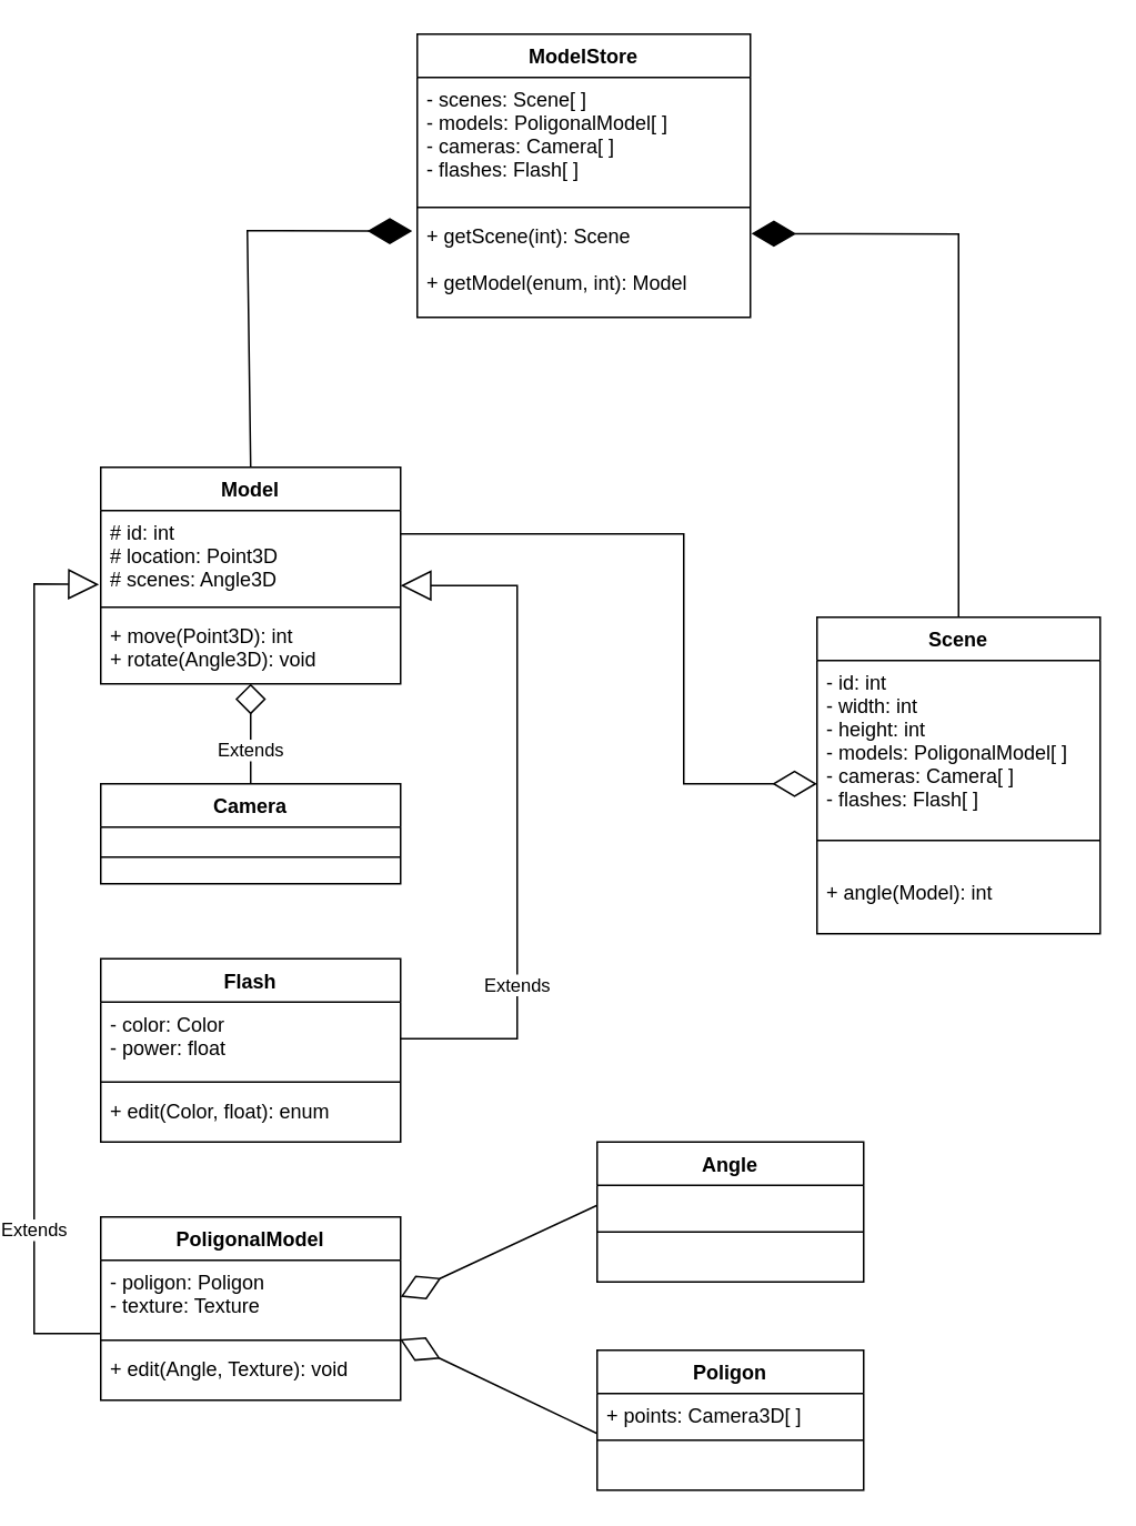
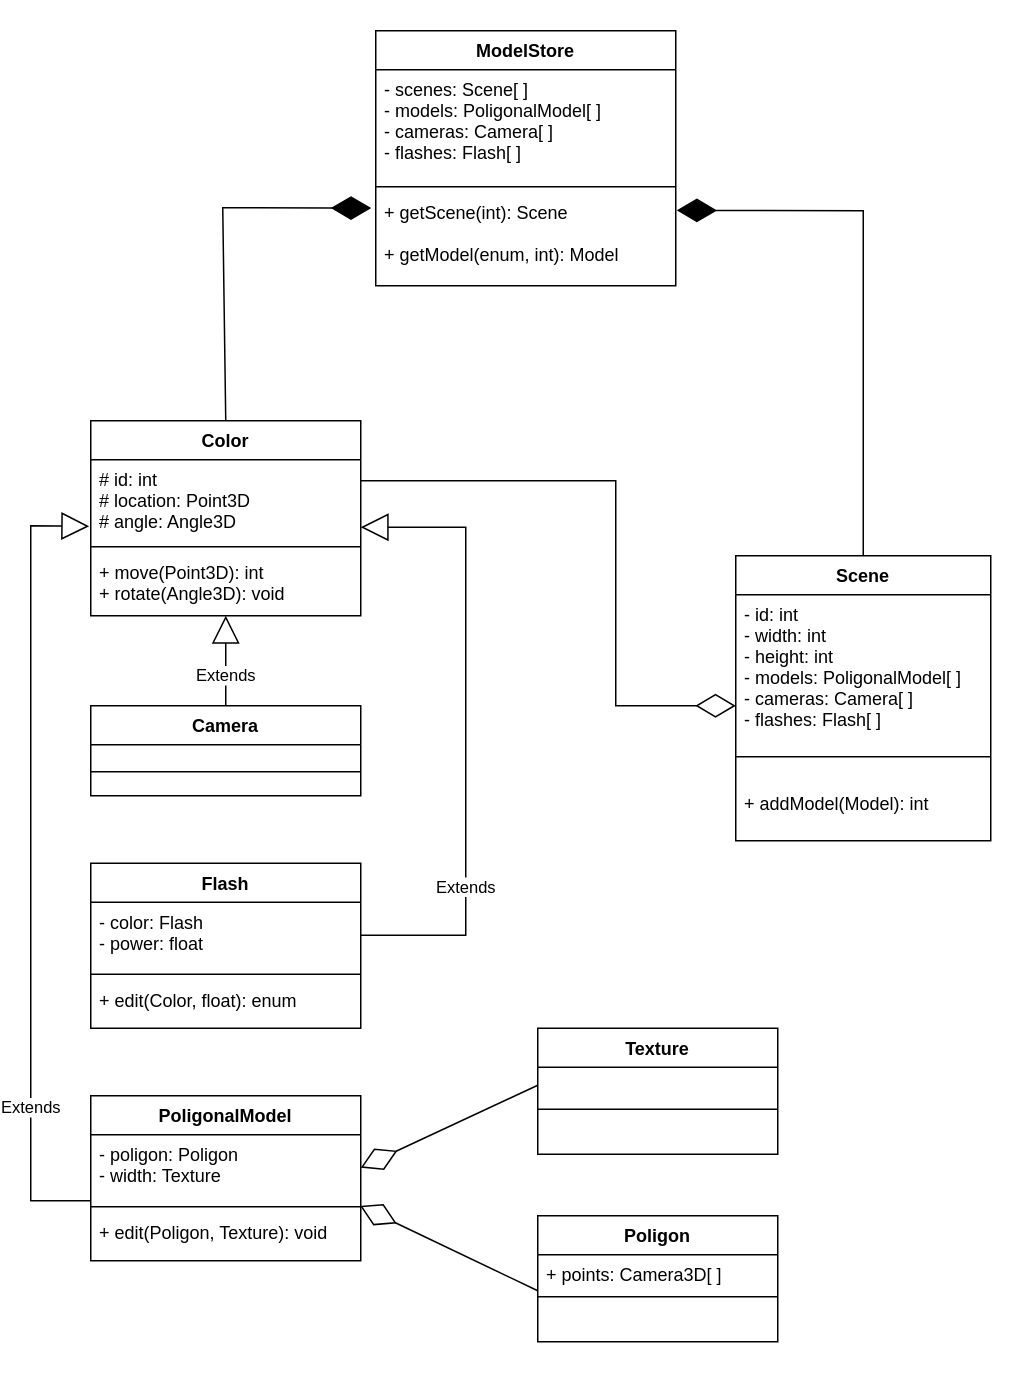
- <mxCell id="6" value="Model" style="swimlane;fontStyle=1;align=center;verticalAlign=top;childLayout=stackLayout;horizontal=1;startSize=26;horizontalStack=0;resizeParent=1;resizeParentMax=0;resizeLast=0;collapsible=1;marginBottom=0;" vertex="1" parent="1"><mxGeometry x="60" y="280" width="180" height="130" as="geometry" /></mxCell>
+ <mxCell id="6" value="Color" style="swimlane;fontStyle=1;align=center;verticalAlign=top;childLayout=stackLayout;horizontal=1;startSize=26;horizontalStack=0;resizeParent=1;resizeParentMax=0;resizeLast=0;collapsible=1;marginBottom=0;" vertex="1" parent="1"><mxGeometry x="60" y="280" width="180" height="130" as="geometry" /></mxCell>
- <mxCell id="7" value="# id: int&#10;# location: Point3D&#10;# scenes: Angle3D" style="text;strokeColor=none;fillColor=none;align=left;verticalAlign=top;spacingLeft=4;spacingRight=4;overflow=hidden;rotatable=0;points=[[0,0.5],[1,0.5]];portConstraint=eastwest;" vertex="1" parent="6"><mxGeometry y="26" width="180" height="54" as="geometry" /></mxCell>
+ <mxCell id="7" value="# id: int&#10;# location: Point3D&#10;# angle: Angle3D" style="text;strokeColor=none;fillColor=none;align=left;verticalAlign=top;spacingLeft=4;spacingRight=4;overflow=hidden;rotatable=0;points=[[0,0.5],[1,0.5]];portConstraint=eastwest;" vertex="1" parent="6"><mxGeometry y="26" width="180" height="54" as="geometry" /></mxCell>
- <mxCell id="22" value="Extends" style="endArrow=diamond;endSize=16;endFill=0;html=1;rounded=0;exitX=0.5;exitY=0;exitDx=0;exitDy=0;" edge="1" parent="1" source="10" target="9"><mxGeometry x="-0.333" width="160" relative="1" as="geometry"><mxPoint x="210" y="410" as="sourcePoint" /><mxPoint x="370" y="410" as="targetPoint" /><mxPoint as="offset" /></mxGeometry></mxCell>
+ <mxCell id="22" value="Extends" style="endArrow=block;endSize=16;endFill=0;html=1;rounded=0;exitX=0.5;exitY=0;exitDx=0;exitDy=0;" edge="1" parent="1" source="10" target="9"><mxGeometry x="-0.333" width="160" relative="1" as="geometry"><mxPoint x="210" y="410" as="sourcePoint" /><mxPoint x="370" y="410" as="targetPoint" /><mxPoint as="offset" /></mxGeometry></mxCell>
- <mxCell id="28" value="&#10;+ angle(Model): int" style="text;strokeColor=none;fillColor=none;align=left;verticalAlign=top;spacingLeft=4;spacingRight=4;overflow=hidden;rotatable=0;points=[[0,0.5],[1,0.5]];portConstraint=eastwest;" vertex="1" parent="25"><mxGeometry y="138" width="170" height="52" as="geometry" /></mxCell>
+ <mxCell id="28" value="&#10;+ addModel(Model): int" style="text;strokeColor=none;fillColor=none;align=left;verticalAlign=top;spacingLeft=4;spacingRight=4;overflow=hidden;rotatable=0;points=[[0,0.5],[1,0.5]];portConstraint=eastwest;" vertex="1" parent="25"><mxGeometry y="138" width="170" height="52" as="geometry" /></mxCell>
- <mxCell id="15" value="- color: Color&#10;- power: float" style="text;strokeColor=none;fillColor=none;align=left;verticalAlign=top;spacingLeft=4;spacingRight=4;overflow=hidden;rotatable=0;points=[[0,0.5],[1,0.5]];portConstraint=eastwest;" vertex="1" parent="14"><mxGeometry y="26" width="180" height="44" as="geometry" /></mxCell>
+ <mxCell id="15" value="- color: Flash&#10;- power: float" style="text;strokeColor=none;fillColor=none;align=left;verticalAlign=top;spacingLeft=4;spacingRight=4;overflow=hidden;rotatable=0;points=[[0,0.5],[1,0.5]];portConstraint=eastwest;" vertex="1" parent="14"><mxGeometry y="26" width="180" height="44" as="geometry" /></mxCell>
- <mxCell id="32" value="Angle" style="swimlane;fontStyle=1;align=center;verticalAlign=top;childLayout=stackLayout;horizontal=1;startSize=26;horizontalStack=0;resizeParent=1;resizeParentMax=0;resizeLast=0;collapsible=1;marginBottom=0;" vertex="1" parent="1"><mxGeometry x="358" y="685" width="160" height="84" as="geometry" /></mxCell>
+ <mxCell id="32" value="Texture" style="swimlane;fontStyle=1;align=center;verticalAlign=top;childLayout=stackLayout;horizontal=1;startSize=26;horizontalStack=0;resizeParent=1;resizeParentMax=0;resizeLast=0;collapsible=1;marginBottom=0;" vertex="1" parent="1"><mxGeometry x="358" y="685" width="160" height="84" as="geometry" /></mxCell>
- <mxCell id="19" value="- poligon: Poligon&#10;- texture: Texture" style="text;strokeColor=none;fillColor=none;align=left;verticalAlign=top;spacingLeft=4;spacingRight=4;overflow=hidden;rotatable=0;points=[[0,0.5],[1,0.5]];portConstraint=eastwest;" vertex="1" parent="18"><mxGeometry y="26" width="180" height="44" as="geometry" /></mxCell>
+ <mxCell id="19" value="- poligon: Poligon&#10;- width: Texture" style="text;strokeColor=none;fillColor=none;align=left;verticalAlign=top;spacingLeft=4;spacingRight=4;overflow=hidden;rotatable=0;points=[[0,0.5],[1,0.5]];portConstraint=eastwest;" vertex="1" parent="18"><mxGeometry y="26" width="180" height="44" as="geometry" /></mxCell>
- <mxCell id="21" value="+ edit(Angle, Texture): void" style="text;strokeColor=none;fillColor=none;align=left;verticalAlign=top;spacingLeft=4;spacingRight=4;overflow=hidden;rotatable=0;points=[[0,0.5],[1,0.5]];portConstraint=eastwest;" vertex="1" parent="18"><mxGeometry y="78" width="180" height="32" as="geometry" /></mxCell>
+ <mxCell id="21" value="+ edit(Poligon, Texture): void" style="text;strokeColor=none;fillColor=none;align=left;verticalAlign=top;spacingLeft=4;spacingRight=4;overflow=hidden;rotatable=0;points=[[0,0.5],[1,0.5]];portConstraint=eastwest;" vertex="1" parent="18"><mxGeometry y="78" width="180" height="32" as="geometry" /></mxCell>
